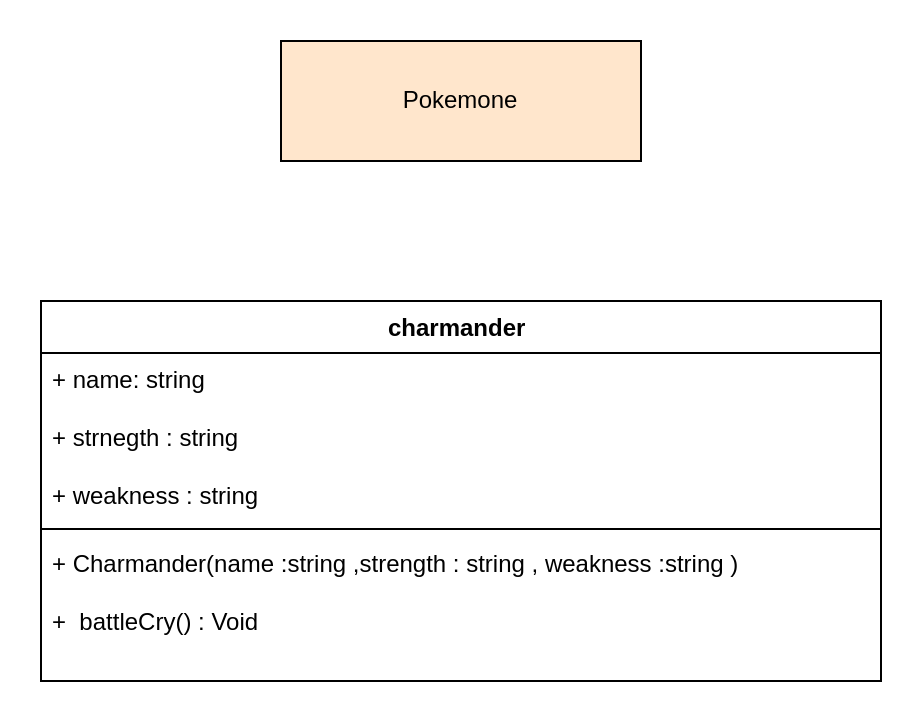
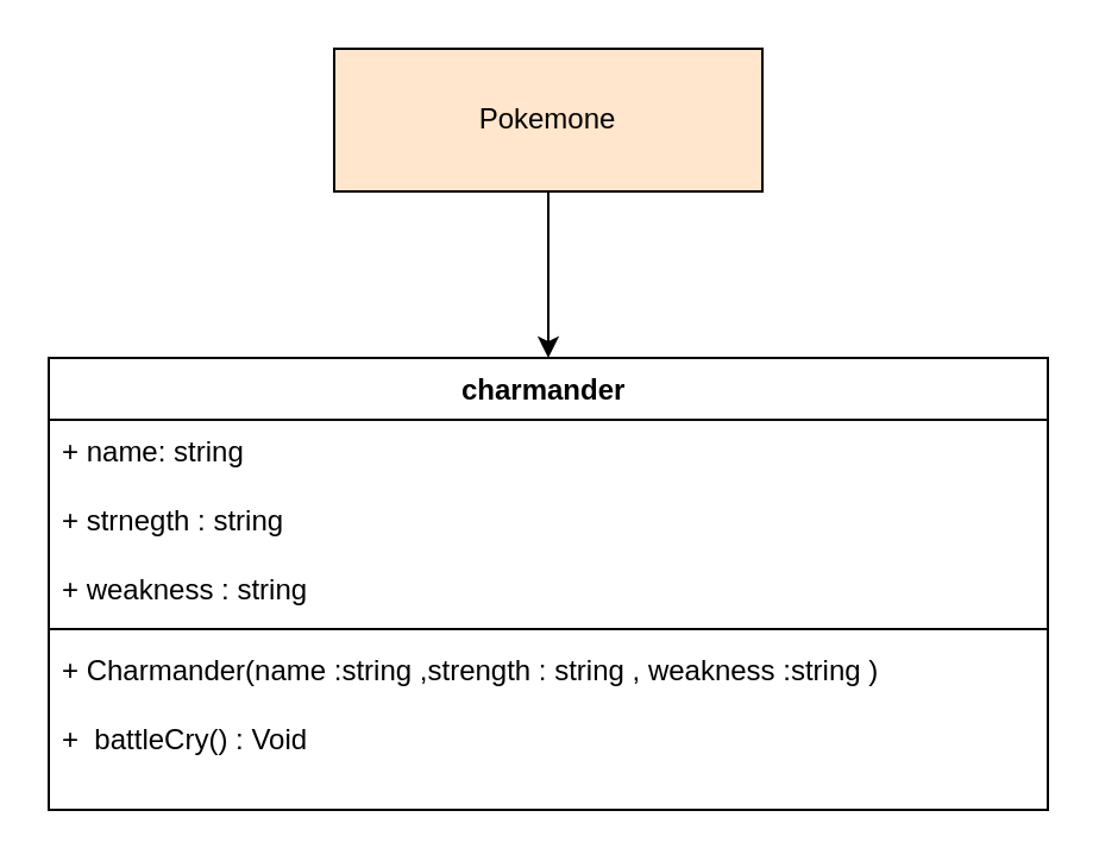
+ <mxCell id="7" value="" style="endArrow=classic;html=1;rounded=0;exitX=0.5;exitY=1;exitDx=0;exitDy=0;entryX=0.5;entryY=0;entryDx=0;entryDy=0;" edge="1" parent="1" source="6" target="2"><mxGeometry width="50" height="50" relative="1" as="geometry"><mxPoint x="206" y="300" as="sourcePoint" /><mxPoint x="256" y="250" as="targetPoint" /></mxGeometry></mxCell>
